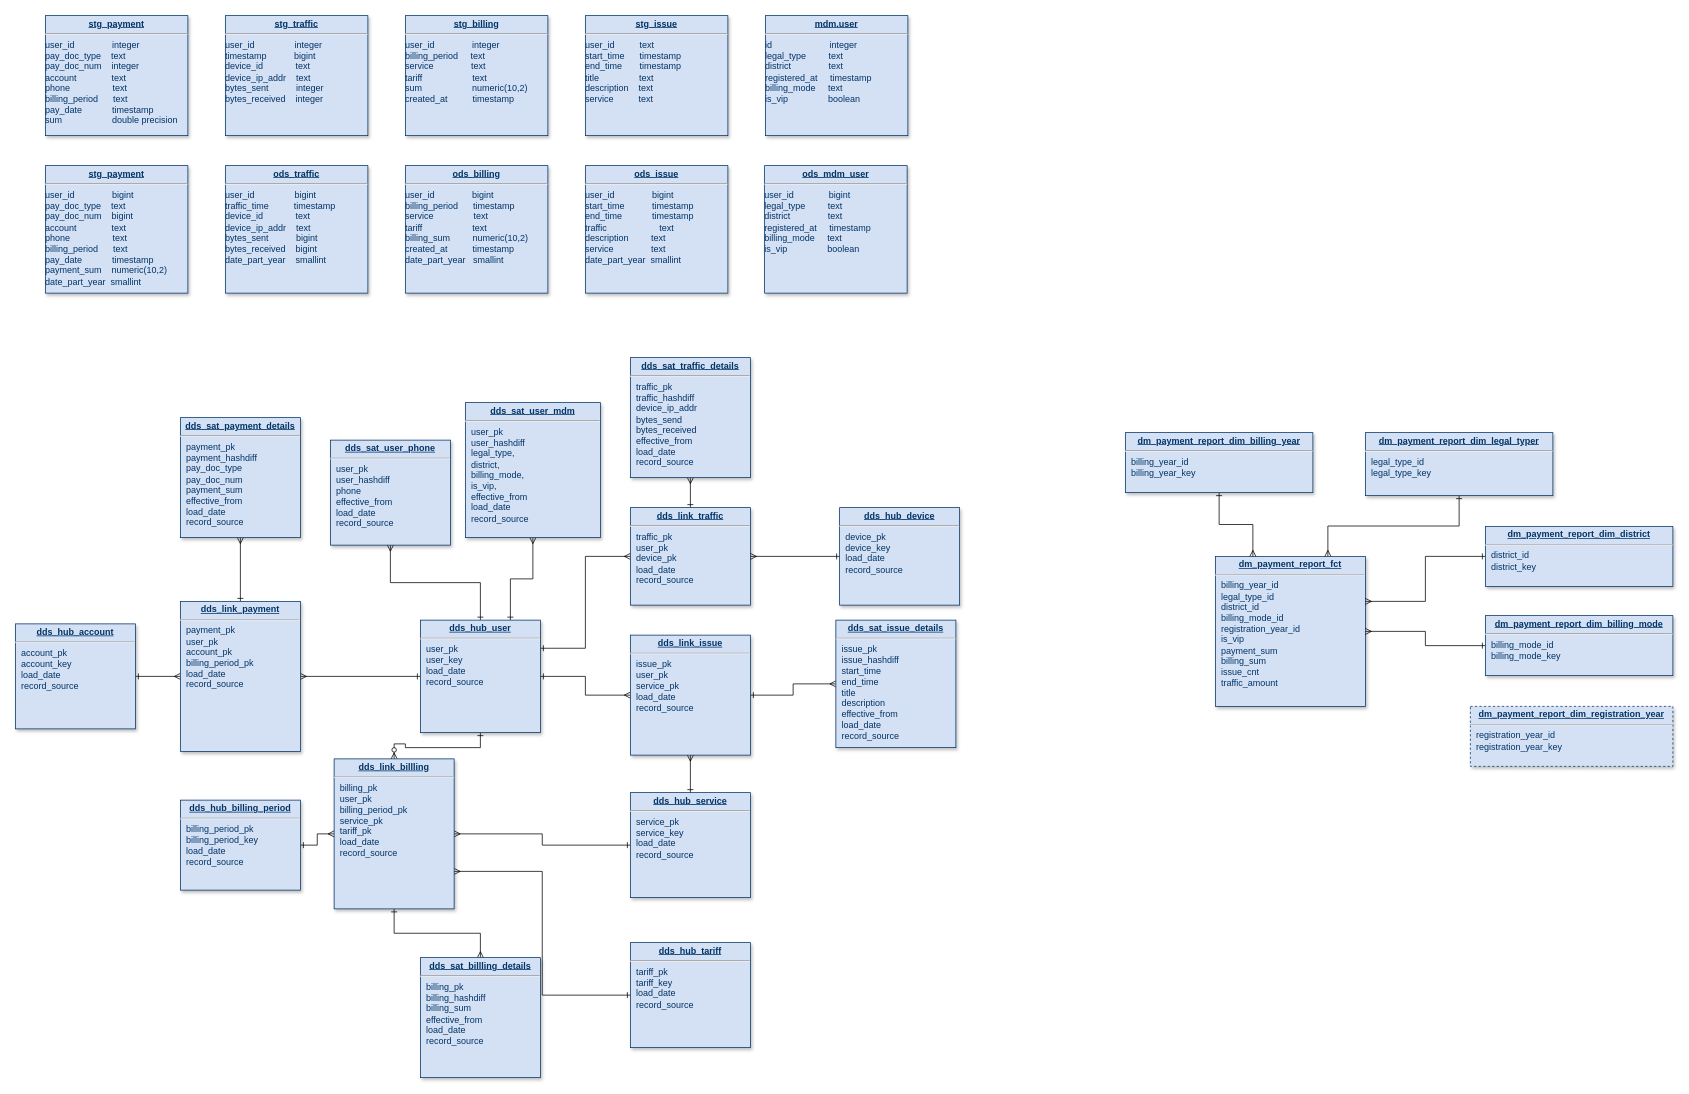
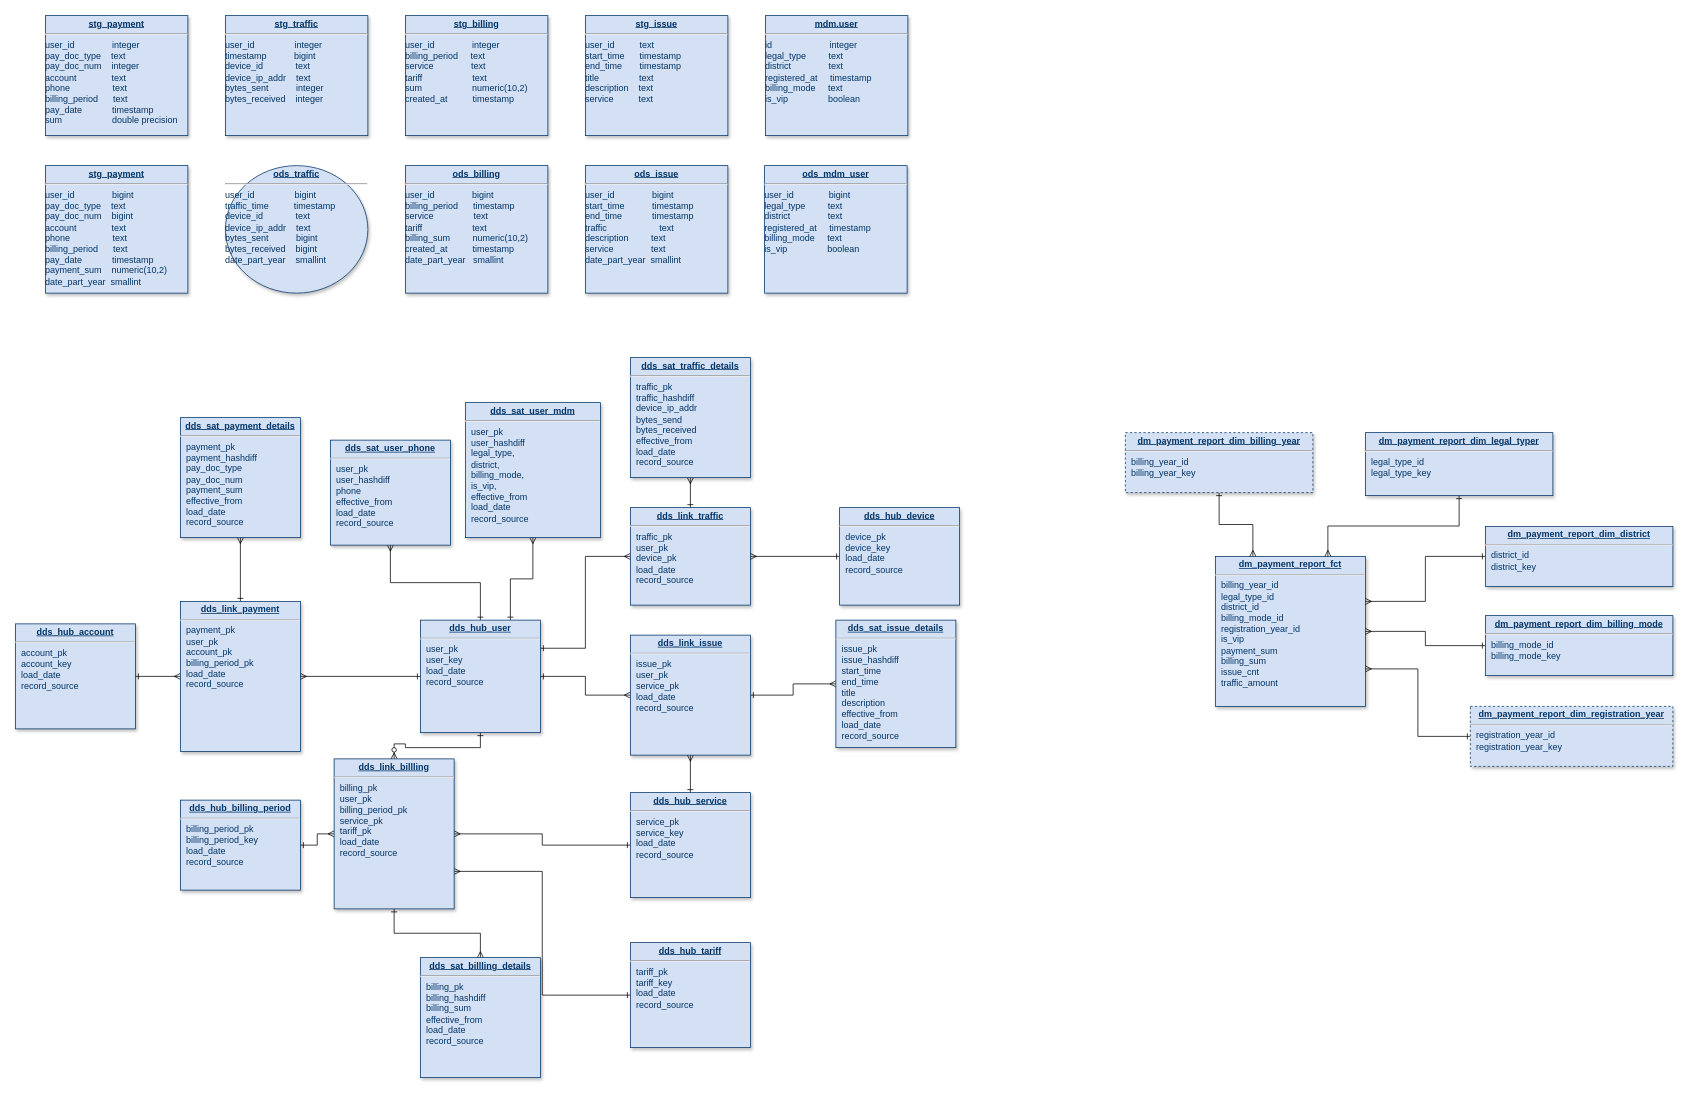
- <mxCell id="42" value="&lt;p style=&quot;margin: 0px ; margin-top: 4px ; text-align: center ; text-decoration: underline&quot;&gt;&lt;strong&gt;ods_traffic&lt;br&gt;&lt;/strong&gt;&lt;/p&gt;&lt;hr&gt;user_id&amp;nbsp;&amp;nbsp;&amp;nbsp;&amp;nbsp;&amp;nbsp;&amp;nbsp;&amp;nbsp;&amp;nbsp;&amp;nbsp;&amp;nbsp;&amp;nbsp;&amp;nbsp;&amp;nbsp;&amp;nbsp;&amp;nbsp; bigint&lt;br&gt;traffic_time &amp;nbsp;&amp;nbsp;&amp;nbsp;&amp;nbsp;&amp;nbsp;&amp;nbsp;&amp;nbsp;&amp;nbsp; timestamp&lt;br&gt;device_id&amp;nbsp;&amp;nbsp;&amp;nbsp;&amp;nbsp;&amp;nbsp;&amp;nbsp;&amp;nbsp;&amp;nbsp;&amp;nbsp;&amp;nbsp;&amp;nbsp;&amp;nbsp; text&lt;br&gt;device_ip_addr&amp;nbsp;&amp;nbsp;&amp;nbsp; text&lt;br&gt;bytes_sent&amp;nbsp;&amp;nbsp;&amp;nbsp;&amp;nbsp;&amp;nbsp;&amp;nbsp;&amp;nbsp;&amp;nbsp;&amp;nbsp;&amp;nbsp; bigint&lt;br&gt;&lt;div&gt;bytes_received&amp;nbsp;&amp;nbsp;&amp;nbsp; bigint&lt;br&gt;&lt;/div&gt;&lt;div&gt;date_part_year&amp;nbsp;&amp;nbsp;&amp;nbsp; smallint&lt;/div&gt;" style="verticalAlign=top;align=left;overflow=fill;fontSize=12;fontFamily=Helvetica;html=1;strokeColor=#003366;shadow=1;fillColor=#D4E1F5;fontColor=#003366" parent="1" vertex="1"><mxGeometry x="300" y="220" width="190" height="170" as="geometry" /></mxCell>
+ <mxCell id="42" value="&lt;p style=&quot;margin: 0px ; margin-top: 4px ; text-align: center ; text-decoration: underline&quot;&gt;&lt;strong&gt;ods_traffic&lt;br&gt;&lt;/strong&gt;&lt;/p&gt;&lt;hr&gt;user_id&amp;nbsp;&amp;nbsp;&amp;nbsp;&amp;nbsp;&amp;nbsp;&amp;nbsp;&amp;nbsp;&amp;nbsp;&amp;nbsp;&amp;nbsp;&amp;nbsp;&amp;nbsp;&amp;nbsp;&amp;nbsp;&amp;nbsp; bigint&lt;br&gt;traffic_time &amp;nbsp;&amp;nbsp;&amp;nbsp;&amp;nbsp;&amp;nbsp;&amp;nbsp;&amp;nbsp;&amp;nbsp; timestamp&lt;br&gt;device_id&amp;nbsp;&amp;nbsp;&amp;nbsp;&amp;nbsp;&amp;nbsp;&amp;nbsp;&amp;nbsp;&amp;nbsp;&amp;nbsp;&amp;nbsp;&amp;nbsp;&amp;nbsp; text&lt;br&gt;device_ip_addr&amp;nbsp;&amp;nbsp;&amp;nbsp; text&lt;br&gt;bytes_sent&amp;nbsp;&amp;nbsp;&amp;nbsp;&amp;nbsp;&amp;nbsp;&amp;nbsp;&amp;nbsp;&amp;nbsp;&amp;nbsp;&amp;nbsp; bigint&lt;br&gt;&lt;div&gt;bytes_received&amp;nbsp;&amp;nbsp;&amp;nbsp; bigint&lt;br&gt;&lt;/div&gt;&lt;div&gt;date_part_year&amp;nbsp;&amp;nbsp;&amp;nbsp; smallint&lt;/div&gt;" style="ellipse;verticalAlign=top;align=left;overflow=fill;fontSize=12;fontFamily=Helvetica;html=1;strokeColor=#003366;shadow=1;fillColor=#D4E1F5;fontColor=#003366;" parent="1" vertex="1"><mxGeometry x="300" y="220" width="190" height="170" as="geometry" /></mxCell>
- <mxCell id="46" value="&lt;p style=&quot;margin: 0px ; margin-top: 4px ; text-align: center ; text-decoration: underline&quot;&gt;&lt;strong&gt;dm_payment_report_dim_&lt;/strong&gt;&lt;strong&gt;billing_year&lt;/strong&gt;&lt;/p&gt;&lt;hr&gt;&lt;p style=&quot;margin: 0px ; margin-left: 8px&quot;&gt;billing_year_id&lt;/p&gt;&lt;p style=&quot;margin: 0px ; margin-left: 8px&quot;&gt;billing_year_key&lt;/p&gt;" style="verticalAlign=top;align=left;overflow=fill;fontSize=12;fontFamily=Helvetica;html=1;strokeColor=#003366;shadow=1;fillColor=#D4E1F5;fontColor=#003366" vertex="1" parent="1"><mxGeometry x="1500" y="576" width="250" height="80" as="geometry" /></mxCell>
+ <mxCell id="46" value="&lt;p style=&quot;margin: 0px ; margin-top: 4px ; text-align: center ; text-decoration: underline&quot;&gt;&lt;strong&gt;dm_payment_report_dim_&lt;/strong&gt;&lt;strong&gt;billing_year&lt;/strong&gt;&lt;/p&gt;&lt;hr&gt;&lt;p style=&quot;margin: 0px ; margin-left: 8px&quot;&gt;billing_year_id&lt;/p&gt;&lt;p style=&quot;margin: 0px ; margin-left: 8px&quot;&gt;billing_year_key&lt;/p&gt;" style="verticalAlign=top;align=left;overflow=fill;fontSize=12;fontFamily=Helvetica;html=1;strokeColor=#003366;shadow=1;fillColor=#D4E1F5;fontColor=#003366;dashed=1;" vertex="1" parent="1"><mxGeometry x="1500" y="576" width="250" height="80" as="geometry" /></mxCell>
+ <mxCell id="53" style="edgeStyle=orthogonalEdgeStyle;rounded=0;orthogonalLoop=1;jettySize=auto;html=1;exitX=0;exitY=0.5;exitDx=0;exitDy=0;entryX=1;entryY=0.75;entryDx=0;entryDy=0;startArrow=ERone;startFill=0;endArrow=ERmany;endFill=0;" edge="1" parent="1" source="54" target="44"><mxGeometry relative="1" as="geometry" /></mxCell>
